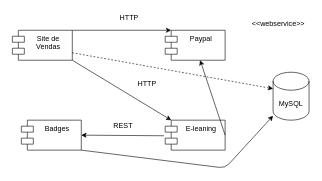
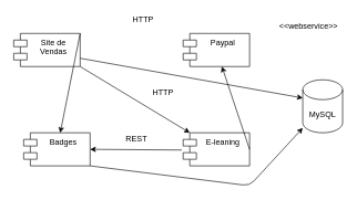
- <mxCell id="9" value="" style="endArrow=classic;html=1;exitX=1;exitY=0;exitDx=0;exitDy=0;entryX=0;entryY=0;entryDx=10;entryDy=0;entryPerimeter=0;" edge="1" parent="1" source="2" target="5"><mxGeometry width="50" height="50" relative="1" as="geometry"><mxPoint x="325" y="240" as="sourcePoint" /><mxPoint x="375" y="190" as="targetPoint" /></mxGeometry></mxCell>
+ <mxCell id="9" value="" style="endArrow=classic;html=1;exitX=1;exitY=0;exitDx=0;exitDy=0;" edge="1" parent="1" source="2" target="4"><mxGeometry width="50" height="50" relative="1" as="geometry"><mxPoint x="325" y="240" as="sourcePoint" /><mxPoint x="375" y="190" as="targetPoint" /></mxGeometry></mxCell>
- <mxCell id="13" value="" style="endArrow=classic;html=1;entryX=0;entryY=0;entryDx=0;entryDy=27.5;entryPerimeter=0;exitX=1;exitY=0.75;exitDx=0;exitDy=0;dashed=1;" edge="1" parent="1" source="2" target="6"><mxGeometry width="50" height="50" relative="1" as="geometry"><mxPoint x="325" y="240" as="sourcePoint" /><mxPoint x="375" y="190" as="targetPoint" /></mxGeometry></mxCell>
+ <mxCell id="13" value="" style="endArrow=classic;html=1;entryX=0;entryY=0;entryDx=0;entryDy=27.5;entryPerimeter=0;exitX=1;exitY=0.75;exitDx=0;exitDy=0;" edge="1" parent="1" source="2" target="6"><mxGeometry width="50" height="50" relative="1" as="geometry"><mxPoint x="325" y="240" as="sourcePoint" /><mxPoint x="375" y="190" as="targetPoint" /></mxGeometry></mxCell>
